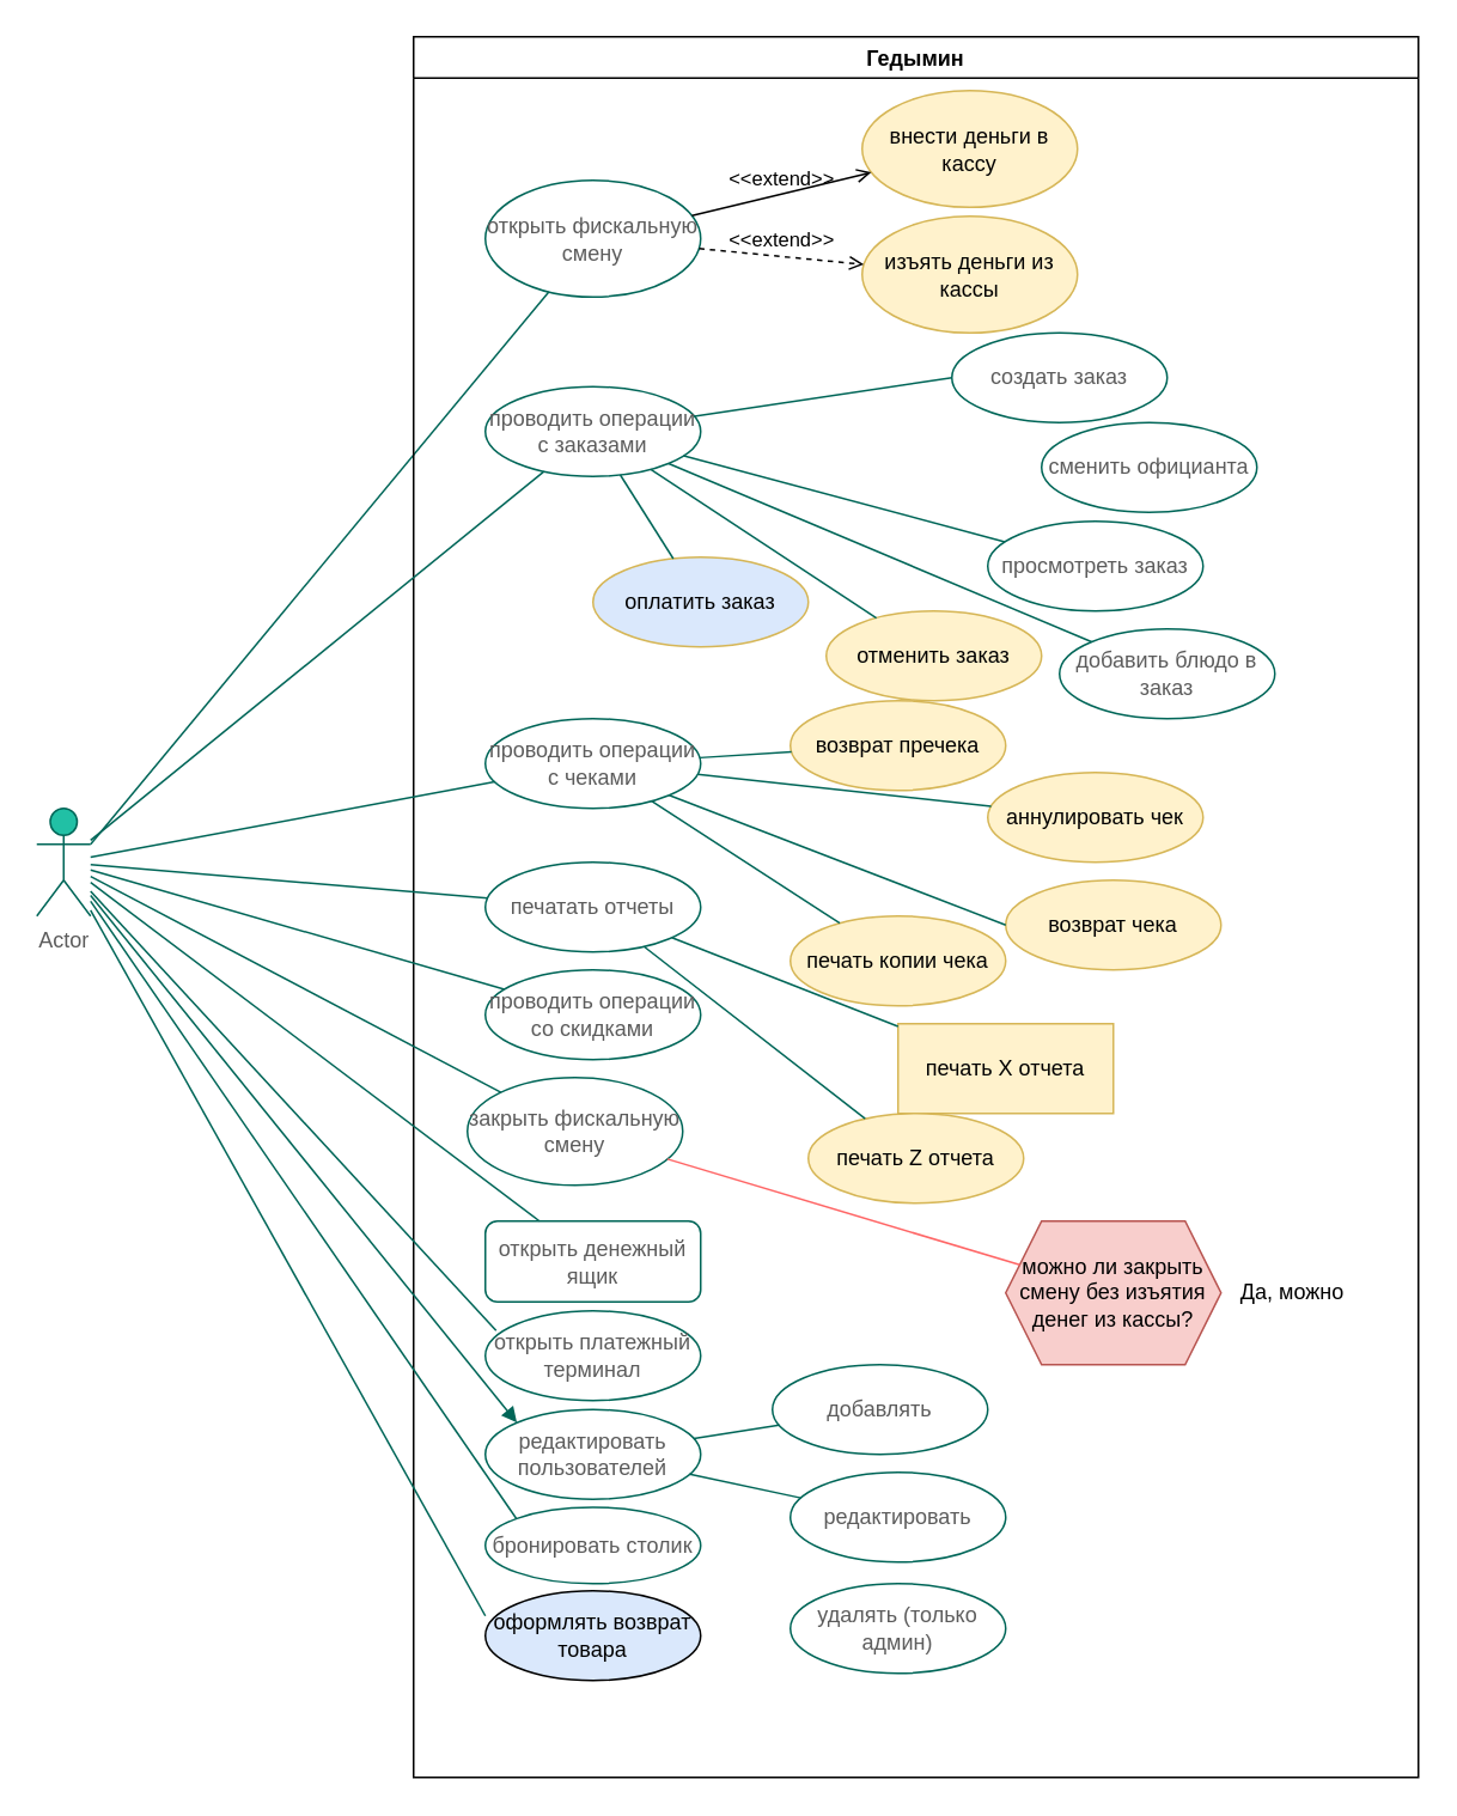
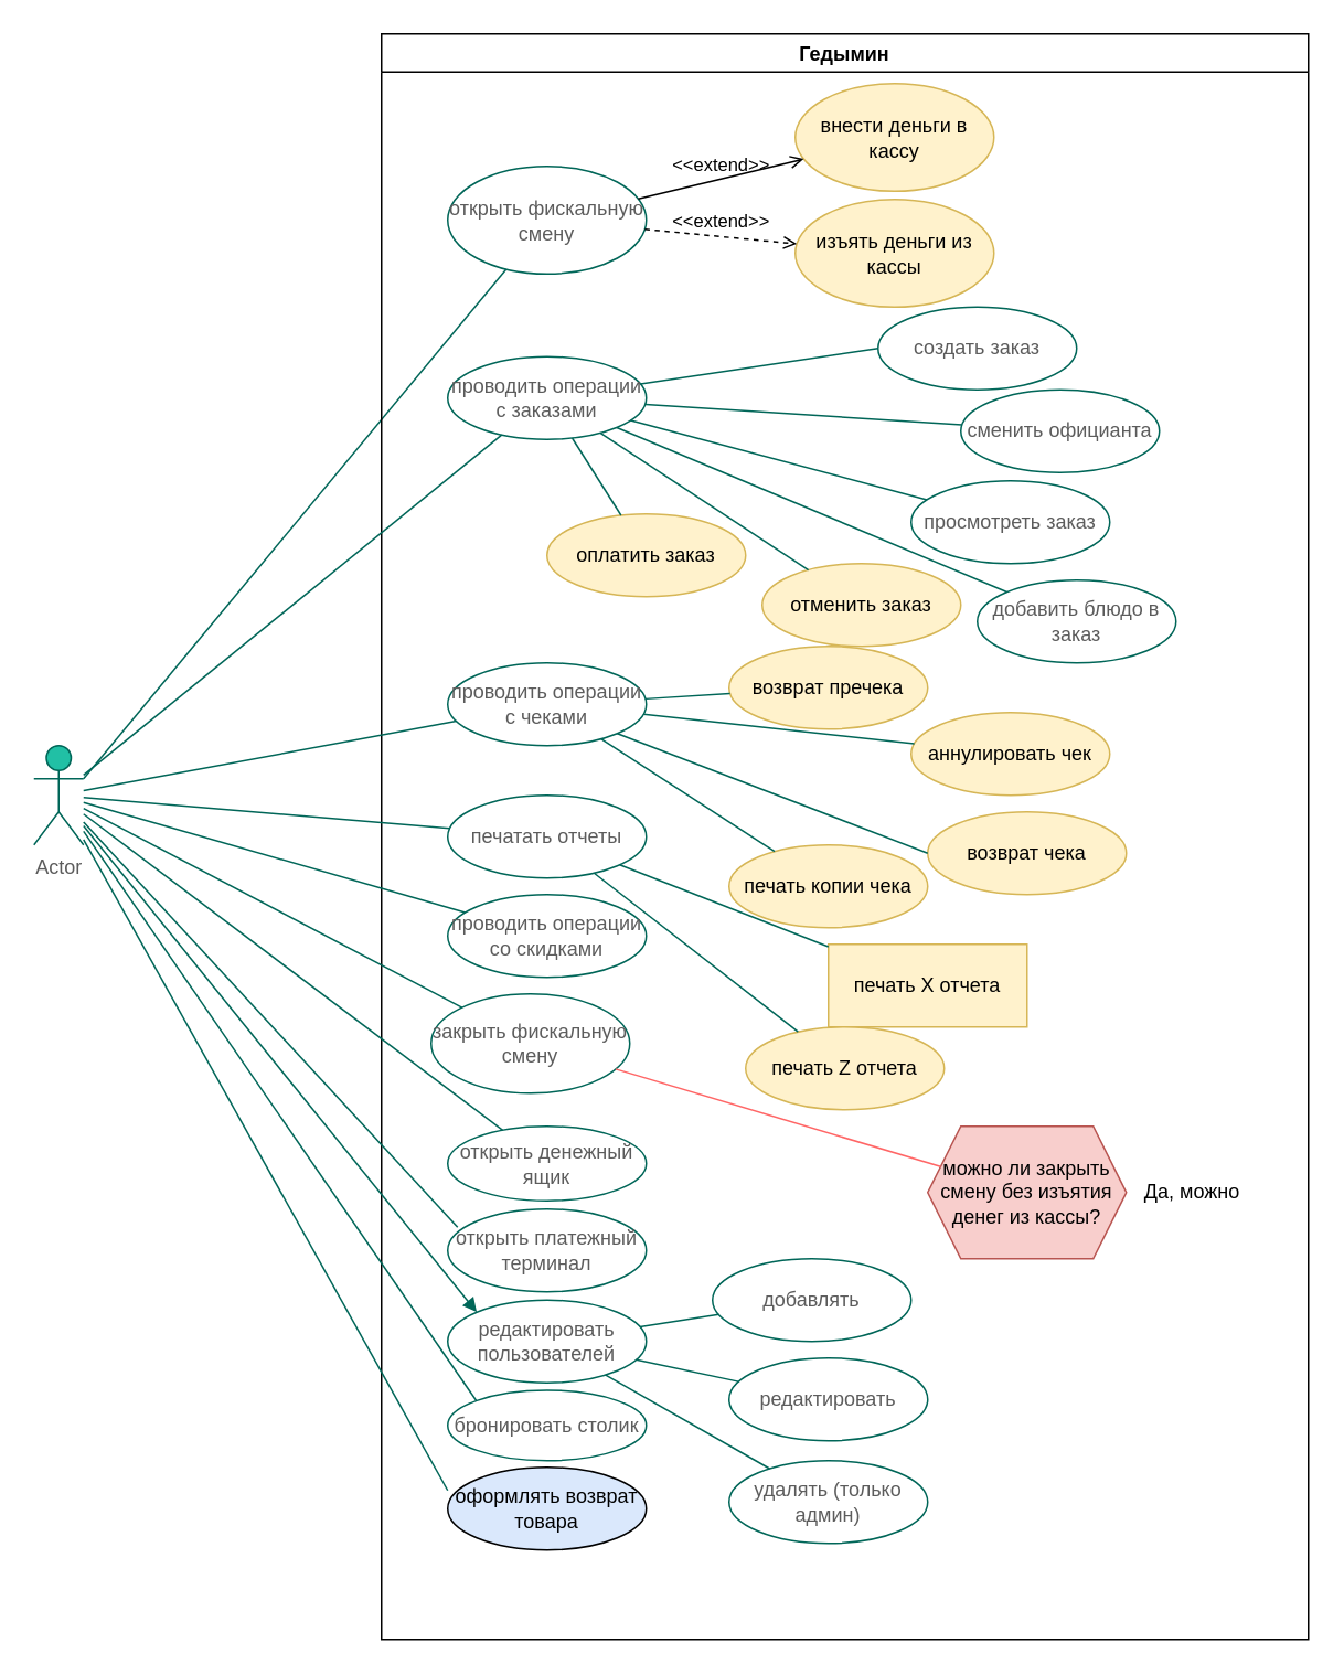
+ <mxCell id="20" value="" style="endArrow=none;html=1;rounded=0;strokeColor=#006658;fontColor=#5C5C5C;" parent="4" source="15" target="19" edge="1"><mxGeometry width="50" height="50" relative="1" as="geometry"><mxPoint x="131.018" y="218.416" as="sourcePoint" /><mxPoint x="259.041" y="361.575" as="targetPoint" /></mxGeometry></mxCell>
- <mxCell id="28" value="оплатить заказ" style="ellipse;whiteSpace=wrap;html=1;fillColor=#dae8fc;strokeColor=#d6b656;" parent="4" vertex="1"><mxGeometry x="100" y="290" width="120" height="50" as="geometry" /></mxCell>
+ <mxCell id="28" value="оплатить заказ" style="ellipse;whiteSpace=wrap;html=1;fillColor=#fff2cc;strokeColor=#d6b656;" parent="4" vertex="1"><mxGeometry x="100" y="290" width="120" height="50" as="geometry" /></mxCell>
- <mxCell id="21" value="открыть денежный ящик" style="whiteSpace=wrap;html=1;fillColor=none;strokeColor=#006658;fontColor=#5C5C5C;rounded=1;" parent="4" vertex="1"><mxGeometry x="40" y="660" width="120" height="45" as="geometry" /></mxCell>
+ <mxCell id="21" value="открыть денежный ящик" style="ellipse;whiteSpace=wrap;html=1;fillColor=none;strokeColor=#006658;fontColor=#5C5C5C;" parent="4" vertex="1"><mxGeometry x="40" y="660" width="120" height="45" as="geometry" /></mxCell>
+ <mxCell id="38" value="" style="endArrow=none;html=1;rounded=0;strokeColor=#006658;fontColor=#5C5C5C;" parent="4" source="35" target="23" edge="1"><mxGeometry width="50" height="50" relative="1" as="geometry"><mxPoint x="220.275" y="817.389" as="sourcePoint" /><mxPoint x="179.805" y="819.884" as="targetPoint" /></mxGeometry></mxCell>
